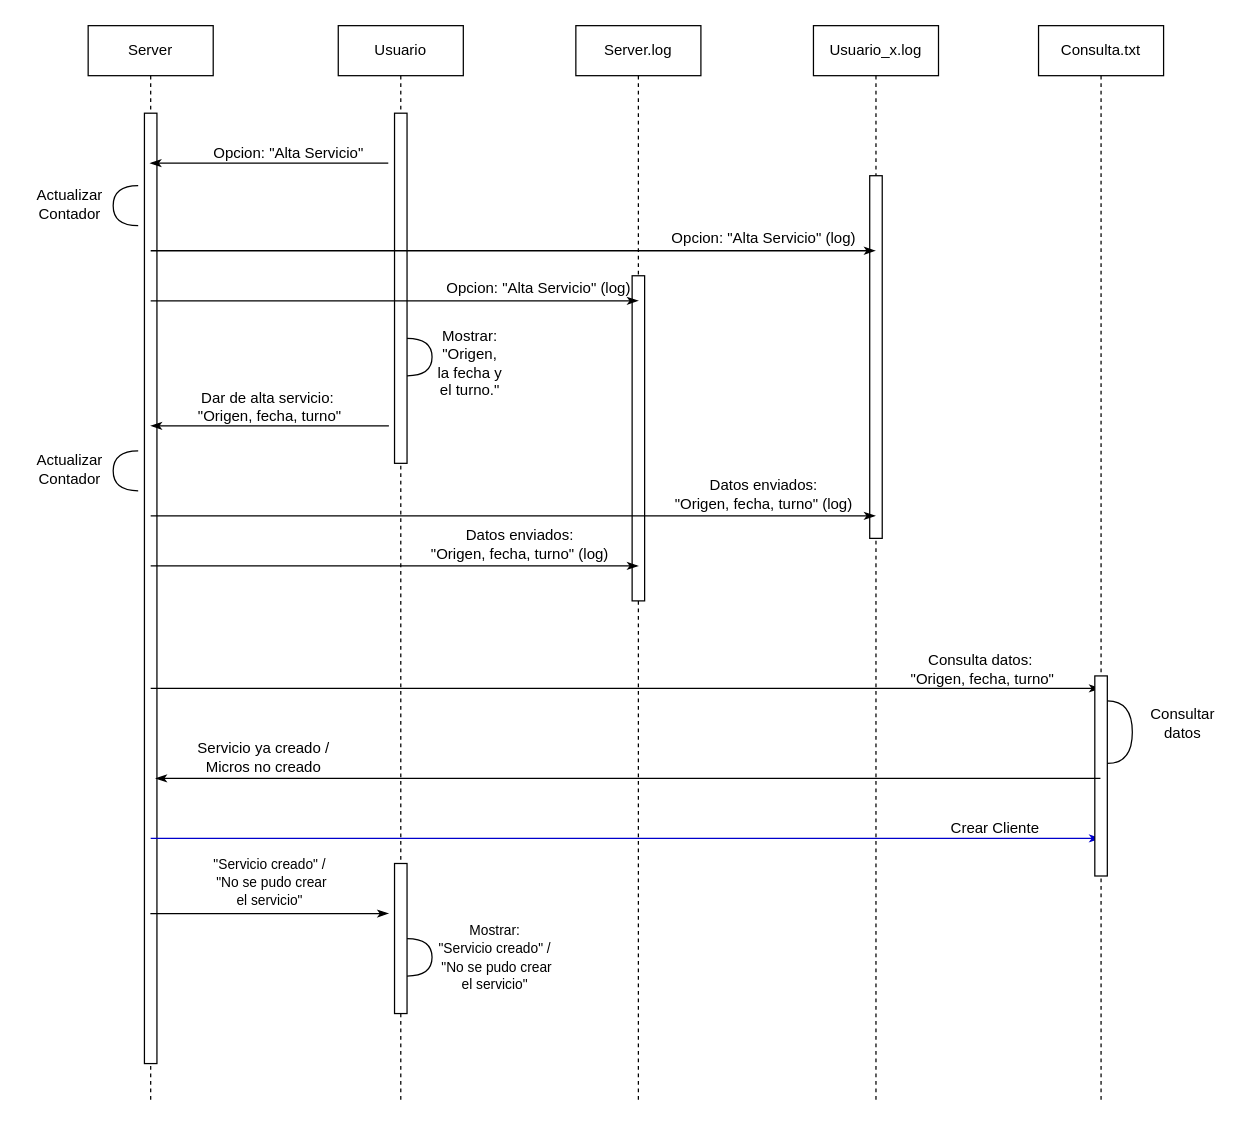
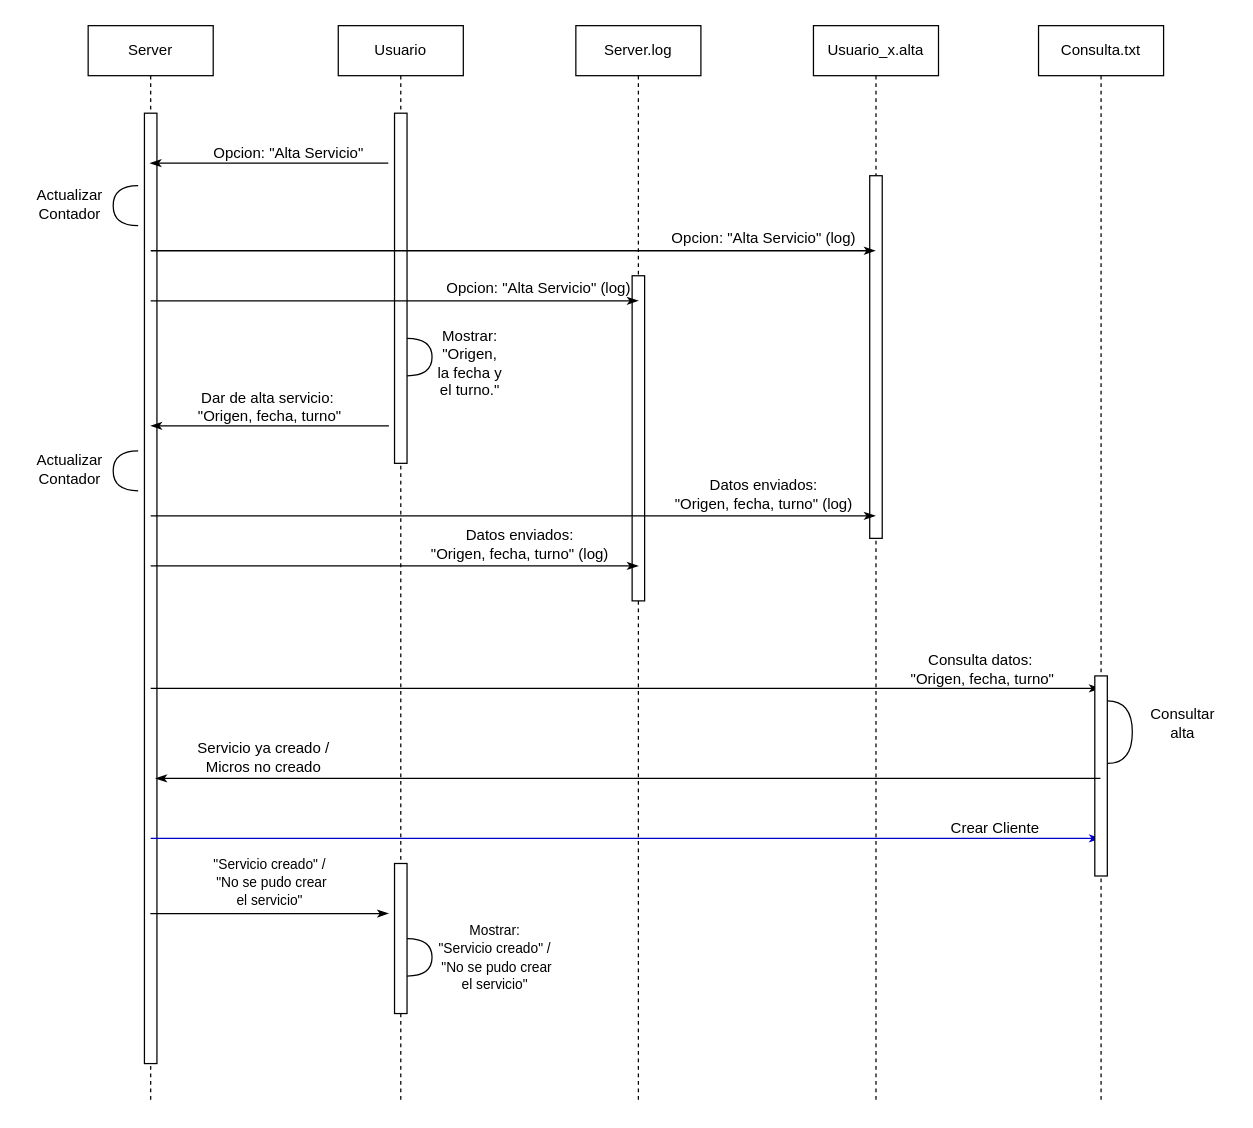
- <mxCell id="14" value="Usuario_x.log" style="shape=umlLifeline;perimeter=lifelinePerimeter;whiteSpace=wrap;html=1;container=1;collapsible=0;recursiveResize=0;outlineConnect=0;" parent="1" vertex="1"><mxGeometry x="650" y="20" width="100" height="860" as="geometry" /></mxCell>
+ <mxCell id="14" value="Usuario_x.alta" style="shape=umlLifeline;perimeter=lifelinePerimeter;whiteSpace=wrap;html=1;container=1;collapsible=0;recursiveResize=0;outlineConnect=0;" parent="1" vertex="1"><mxGeometry x="650" y="20" width="100" height="860" as="geometry" /></mxCell>
- <mxCell id="38" value="Consultar &lt;br&gt;datos" style="text;html=1;align=center;verticalAlign=middle;resizable=0;points=[];autosize=1;" parent="1" vertex="1"><mxGeometry x="910" y="563" width="70" height="30" as="geometry" /></mxCell>
+ <mxCell id="38" value="Consultar &lt;br&gt;alta" style="text;html=1;align=center;verticalAlign=middle;resizable=0;points=[];autosize=1;" parent="1" vertex="1"><mxGeometry x="910" y="563" width="70" height="30" as="geometry" /></mxCell>
